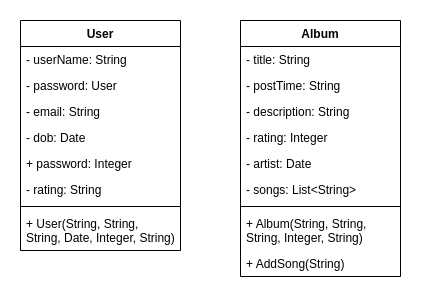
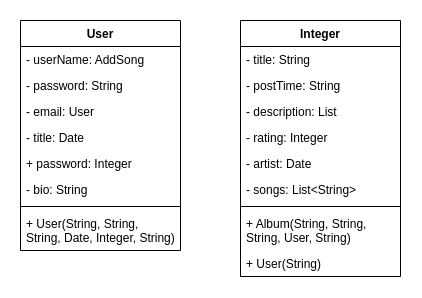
- <mxCell id="11" value="Album" style="swimlane;fontStyle=1;align=center;verticalAlign=top;childLayout=stackLayout;horizontal=1;startSize=26;horizontalStack=0;resizeParent=1;resizeParentMax=0;resizeLast=0;collapsible=1;marginBottom=0;" vertex="1" parent="1"><mxGeometry x="240" y="20" width="160" height="256" as="geometry" /></mxCell>
+ <mxCell id="11" value="Integer" style="swimlane;fontStyle=1;align=center;verticalAlign=top;childLayout=stackLayout;horizontal=1;startSize=26;horizontalStack=0;resizeParent=1;resizeParentMax=0;resizeLast=0;collapsible=1;marginBottom=0;" vertex="1" parent="1"><mxGeometry x="240" y="20" width="160" height="256" as="geometry" /></mxCell>
- <mxCell id="3" value="- userName: String" style="text;strokeColor=none;fillColor=none;align=left;verticalAlign=top;spacingLeft=4;spacingRight=4;overflow=hidden;rotatable=0;points=[[0,0.5],[1,0.5]];portConstraint=eastwest;" vertex="1" parent="2"><mxGeometry y="26" width="160" height="26" as="geometry" /></mxCell>
+ <mxCell id="3" value="- userName: AddSong" style="text;strokeColor=none;fillColor=none;align=left;verticalAlign=top;spacingLeft=4;spacingRight=4;overflow=hidden;rotatable=0;points=[[0,0.5],[1,0.5]];portConstraint=eastwest;" vertex="1" parent="2"><mxGeometry y="26" width="160" height="26" as="geometry" /></mxCell>
- <mxCell id="4" value="- password: User" style="text;strokeColor=none;fillColor=none;align=left;verticalAlign=top;spacingLeft=4;spacingRight=4;overflow=hidden;rotatable=0;points=[[0,0.5],[1,0.5]];portConstraint=eastwest;" vertex="1" parent="2"><mxGeometry y="52" width="160" height="26" as="geometry" /></mxCell>
+ <mxCell id="4" value="- password: String" style="text;strokeColor=none;fillColor=none;align=left;verticalAlign=top;spacingLeft=4;spacingRight=4;overflow=hidden;rotatable=0;points=[[0,0.5],[1,0.5]];portConstraint=eastwest;" vertex="1" parent="2"><mxGeometry y="52" width="160" height="26" as="geometry" /></mxCell>
- <mxCell id="5" value="- email: String" style="text;strokeColor=none;fillColor=none;align=left;verticalAlign=top;spacingLeft=4;spacingRight=4;overflow=hidden;rotatable=0;points=[[0,0.5],[1,0.5]];portConstraint=eastwest;" vertex="1" parent="2"><mxGeometry y="78" width="160" height="26" as="geometry" /></mxCell>
+ <mxCell id="5" value="- email: User" style="text;strokeColor=none;fillColor=none;align=left;verticalAlign=top;spacingLeft=4;spacingRight=4;overflow=hidden;rotatable=0;points=[[0,0.5],[1,0.5]];portConstraint=eastwest;" vertex="1" parent="2"><mxGeometry y="78" width="160" height="26" as="geometry" /></mxCell>
- <mxCell id="14" value="- description: String" style="text;strokeColor=none;fillColor=none;align=left;verticalAlign=top;spacingLeft=4;spacingRight=4;overflow=hidden;rotatable=0;points=[[0,0.5],[1,0.5]];portConstraint=eastwest;" vertex="1" parent="11"><mxGeometry y="78" width="160" height="26" as="geometry" /></mxCell>
+ <mxCell id="14" value="- description: List" style="text;strokeColor=none;fillColor=none;align=left;verticalAlign=top;spacingLeft=4;spacingRight=4;overflow=hidden;rotatable=0;points=[[0,0.5],[1,0.5]];portConstraint=eastwest;" vertex="1" parent="11"><mxGeometry y="78" width="160" height="26" as="geometry" /></mxCell>
- <mxCell id="6" value="- dob: Date" style="text;strokeColor=none;fillColor=none;align=left;verticalAlign=top;spacingLeft=4;spacingRight=4;overflow=hidden;rotatable=0;points=[[0,0.5],[1,0.5]];portConstraint=eastwest;" vertex="1" parent="2"><mxGeometry y="104" width="160" height="26" as="geometry" /></mxCell>
+ <mxCell id="6" value="- title: Date" style="text;strokeColor=none;fillColor=none;align=left;verticalAlign=top;spacingLeft=4;spacingRight=4;overflow=hidden;rotatable=0;points=[[0,0.5],[1,0.5]];portConstraint=eastwest;" vertex="1" parent="2"><mxGeometry y="104" width="160" height="26" as="geometry" /></mxCell>
- <mxCell id="8" value="- rating: String" style="text;strokeColor=none;fillColor=none;align=left;verticalAlign=top;spacingLeft=4;spacingRight=4;overflow=hidden;rotatable=0;points=[[0,0.5],[1,0.5]];portConstraint=eastwest;" vertex="1" parent="2"><mxGeometry y="156" width="160" height="26" as="geometry" /></mxCell>
+ <mxCell id="8" value="- bio: String" style="text;strokeColor=none;fillColor=none;align=left;verticalAlign=top;spacingLeft=4;spacingRight=4;overflow=hidden;rotatable=0;points=[[0,0.5],[1,0.5]];portConstraint=eastwest;" vertex="1" parent="2"><mxGeometry y="156" width="160" height="26" as="geometry" /></mxCell>
- <mxCell id="19" value="+ Album(String, String, String, Integer, String)" style="text;strokeColor=none;fillColor=none;align=left;verticalAlign=top;spacingLeft=4;spacingRight=4;overflow=hidden;rotatable=0;points=[[0,0.5],[1,0.5]];portConstraint=eastwest;whiteSpace=wrap;" vertex="1" parent="11"><mxGeometry y="190" width="160" height="40" as="geometry" /></mxCell>
+ <mxCell id="19" value="+ Album(String, String, String, User, String)" style="text;strokeColor=none;fillColor=none;align=left;verticalAlign=top;spacingLeft=4;spacingRight=4;overflow=hidden;rotatable=0;points=[[0,0.5],[1,0.5]];portConstraint=eastwest;whiteSpace=wrap;" vertex="1" parent="11"><mxGeometry y="190" width="160" height="40" as="geometry" /></mxCell>
- <mxCell id="20" value="+ AddSong(String)" style="text;strokeColor=none;fillColor=none;align=left;verticalAlign=top;spacingLeft=4;spacingRight=4;overflow=hidden;rotatable=0;points=[[0,0.5],[1,0.5]];portConstraint=eastwest;" vertex="1" parent="11"><mxGeometry y="230" width="160" height="26" as="geometry" /></mxCell>
+ <mxCell id="20" value="+ User(String)" style="text;strokeColor=none;fillColor=none;align=left;verticalAlign=top;spacingLeft=4;spacingRight=4;overflow=hidden;rotatable=0;points=[[0,0.5],[1,0.5]];portConstraint=eastwest;" vertex="1" parent="11"><mxGeometry y="230" width="160" height="26" as="geometry" /></mxCell>
